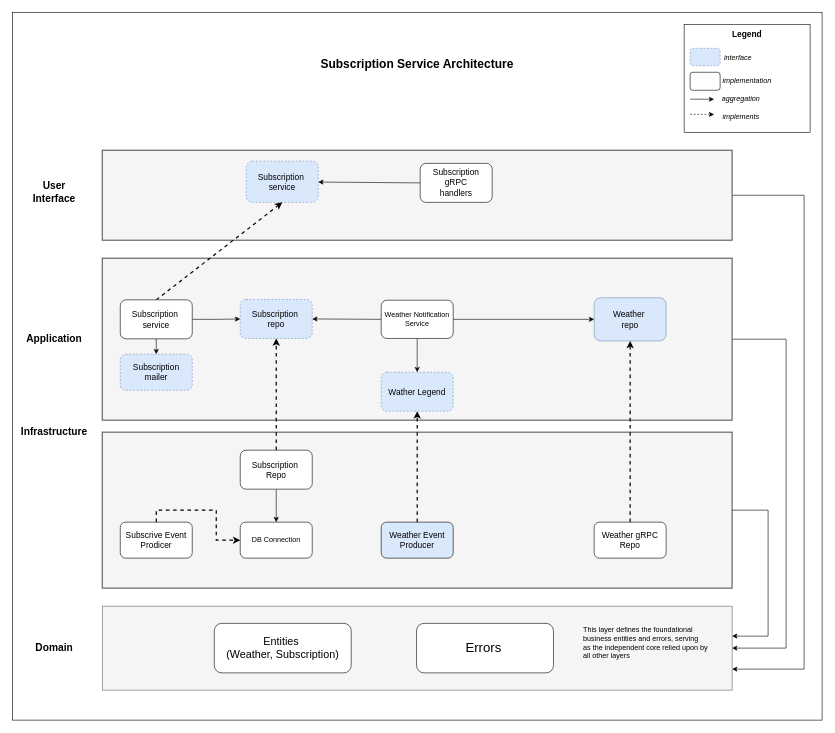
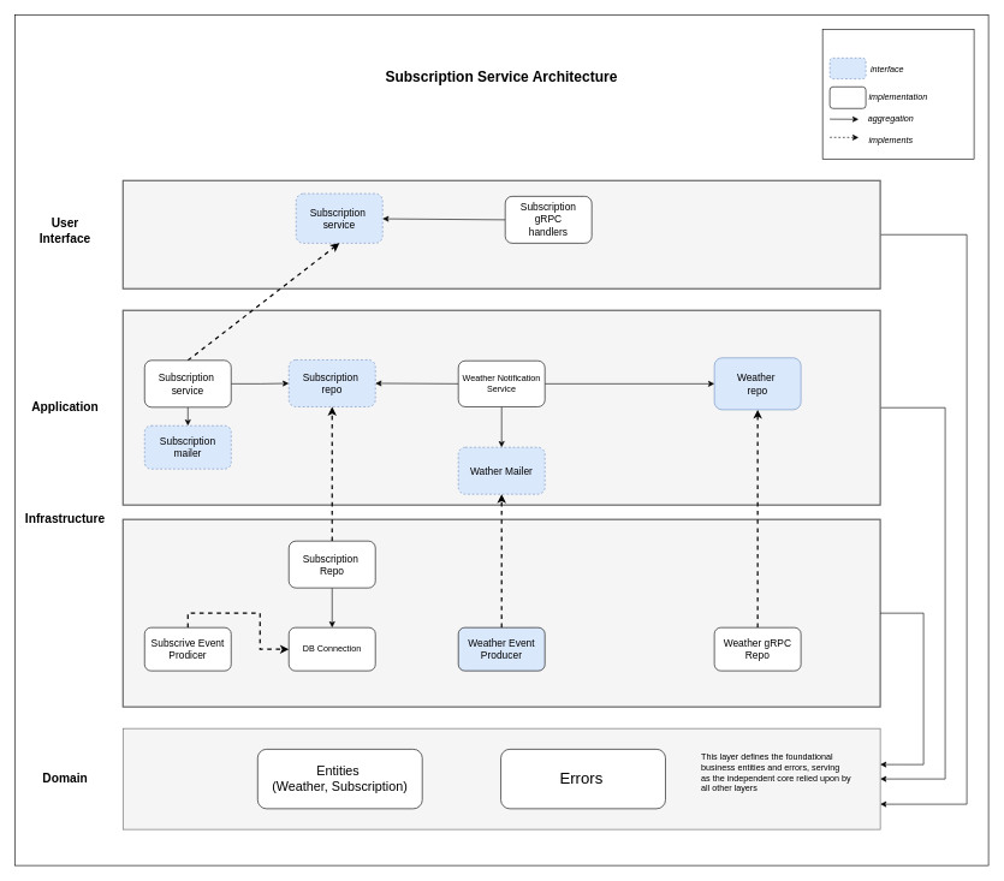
- <mxCell id="43" value="&lt;font style=&quot;font-size: 14px;&quot;&gt;&lt;b&gt;Legend&lt;/b&gt;&lt;/font&gt;" style="text;html=1;align=center;verticalAlign=middle;whiteSpace=wrap;rounded=0;" parent="41" vertex="1"><mxGeometry x="75" width="60" height="34.286" as="geometry" /></mxCell>
- <mxCell id="37" value="&lt;span style=&quot;font-size: 14px; background-color: transparent; color: light-dark(rgb(0, 0, 0), rgb(255, 255, 255));&quot;&gt;Wather Legend&lt;/span&gt;" style="rounded=1;whiteSpace=wrap;html=1;dashed=1;fillColor=#dae8fc;strokeColor=#6c8ebf;" parent="1" vertex="1"><mxGeometry x="635" y="620" width="120" height="65" as="geometry" /></mxCell>
+ <mxCell id="37" value="&lt;span style=&quot;font-size: 14px; background-color: transparent; color: light-dark(rgb(0, 0, 0), rgb(255, 255, 255));&quot;&gt;Wather Mailer&lt;/span&gt;" style="rounded=1;whiteSpace=wrap;html=1;dashed=1;fillColor=#dae8fc;strokeColor=#6c8ebf;" parent="1" vertex="1"><mxGeometry x="635" y="620" width="120" height="65" as="geometry" /></mxCell>
